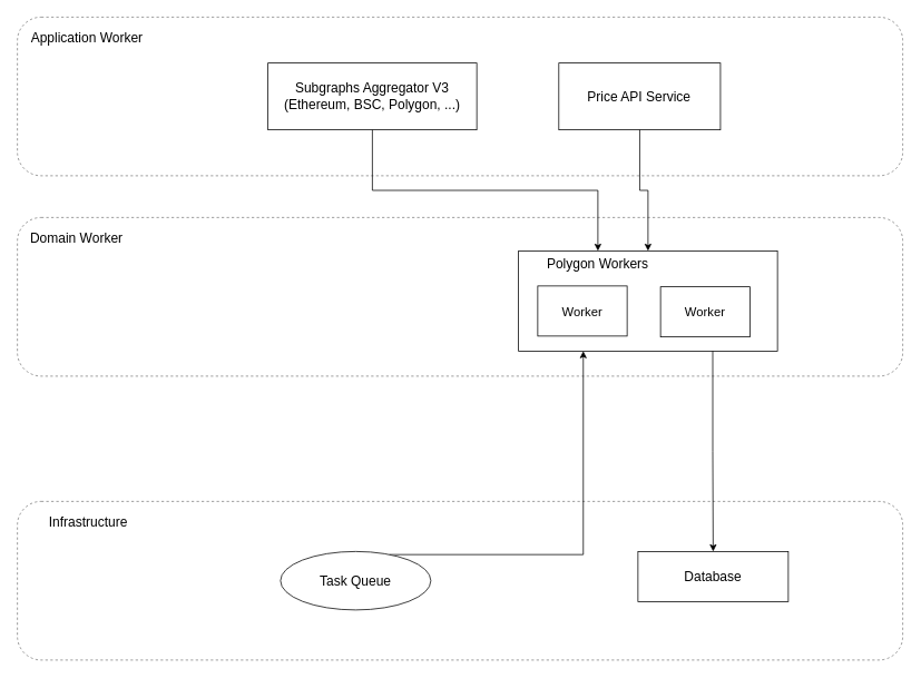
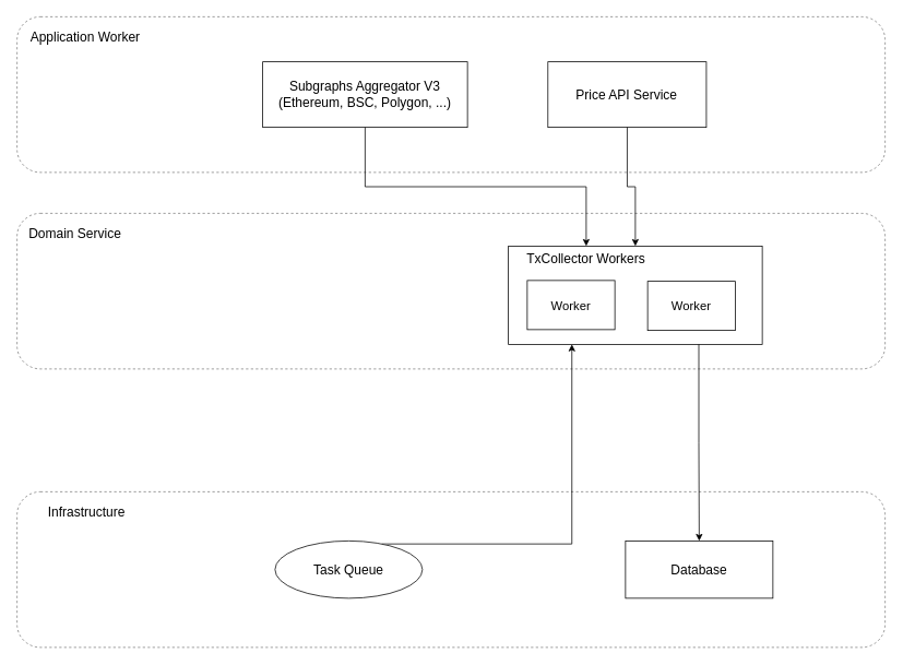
- <mxCell id="4" value="Domain Worker" style="text;html=1;strokeColor=none;fillColor=none;align=center;verticalAlign=middle;whiteSpace=wrap;rounded=0;dashed=1;fontSize=16;" parent="2" vertex="1"><mxGeometry x="8.413" y="10" width="126.19" height="30" as="geometry" /></mxCell>
+ <mxCell id="4" value="Domain Service" style="text;html=1;strokeColor=none;fillColor=none;align=center;verticalAlign=middle;whiteSpace=wrap;rounded=0;dashed=1;fontSize=16;" parent="2" vertex="1"><mxGeometry x="8.413" y="10" width="126.19" height="30" as="geometry" /></mxCell>
- <mxCell id="8" value="&lt;span style=&quot;font-size: 16px;&quot;&gt;Polygon Workers&lt;/span&gt;" style="text;html=1;strokeColor=none;fillColor=none;align=center;verticalAlign=middle;whiteSpace=wrap;rounded=0;fontSize=15;" parent="2" vertex="1"><mxGeometry x="610" y="40" width="170" height="30" as="geometry" /></mxCell>
+ <mxCell id="8" value="&lt;span style=&quot;font-size: 16px;&quot;&gt;TxCollector Workers&lt;/span&gt;" style="text;html=1;strokeColor=none;fillColor=none;align=center;verticalAlign=middle;whiteSpace=wrap;rounded=0;fontSize=15;" parent="2" vertex="1"><mxGeometry x="610" y="40" width="170" height="30" as="geometry" /></mxCell>
- <mxCell id="16" value="Database" style="rounded=0;whiteSpace=wrap;html=1;fontSize=16;" parent="1" vertex="1"><mxGeometry x="763" y="660" width="180" height="60" as="geometry" /></mxCell>
+ <mxCell id="16" value="Database" style="rounded=0;whiteSpace=wrap;html=1;fontSize=16;" parent="1" vertex="1"><mxGeometry x="763" y="660" width="180" height="70" as="geometry" /></mxCell>
